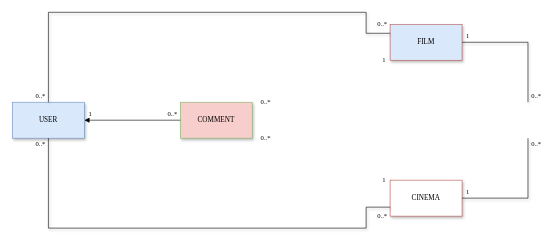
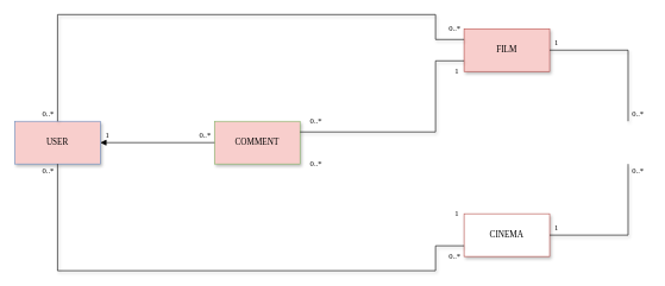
- <mxCell id="3" value="FILM" style="rounded=0;whiteSpace=wrap;html=1;fontFamily=Verdana;shadow=1;fillColor=#dae8fc;strokeColor=#b85450;" parent="1" vertex="1"><mxGeometry x="650" y="40" width="120" height="60" as="geometry" /></mxCell>
+ <mxCell id="3" value="FILM" style="rounded=0;whiteSpace=wrap;html=1;fontFamily=Verdana;shadow=1;fillColor=#f8cecc;strokeColor=#b85450;" parent="1" vertex="1"><mxGeometry x="650" y="40" width="120" height="60" as="geometry" /></mxCell>
+ <mxCell id="7" value="" style="endArrow=none;html=1;exitX=0;exitY=0.75;exitDx=0;exitDy=0;fontFamily=Verdana;shadow=1;rounded=0;entryX=1;entryY=0.25;entryDx=0;entryDy=0;" parent="1" source="3" target="5" edge="1"><mxGeometry width="50" height="50" relative="1" as="geometry"><mxPoint x="30" y="480" as="sourcePoint" /><mxPoint x="433" y="110" as="targetPoint" /><Array as="points"><mxPoint x="610" y="85" /><mxPoint x="610" y="185" /></Array></mxGeometry></mxCell>
- <mxCell id="2" value="USER" style="rounded=0;whiteSpace=wrap;html=1;fontFamily=Verdana;shadow=1;fillColor=#dae8fc;strokeColor=#6c8ebf;" parent="1" vertex="1"><mxGeometry y="170" width="120" height="60" as="geometry" x="20" /></mxCell>
+ <mxCell id="2" value="USER" style="rounded=0;whiteSpace=wrap;html=1;fontFamily=Verdana;shadow=1;fillColor=#f8cecc;strokeColor=#6c8ebf;" parent="1" vertex="1"><mxGeometry y="170" width="120" height="60" as="geometry" x="20" /></mxCell>
